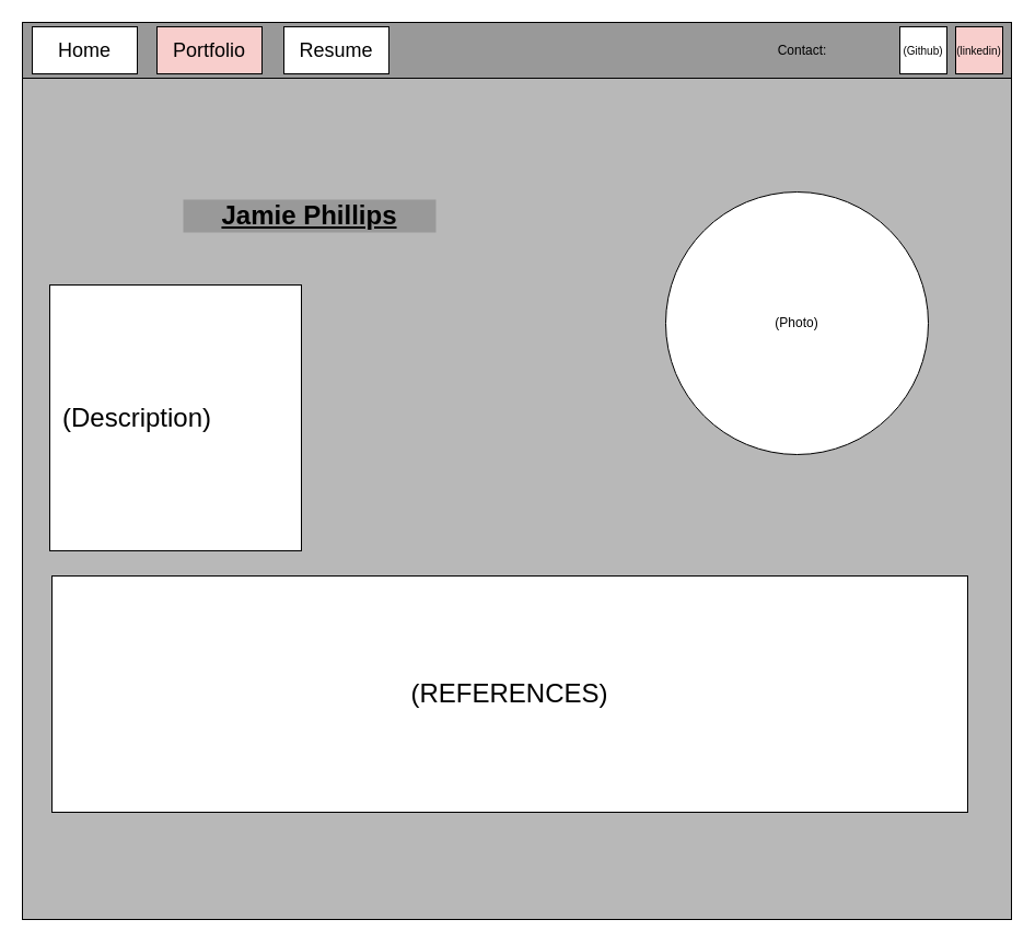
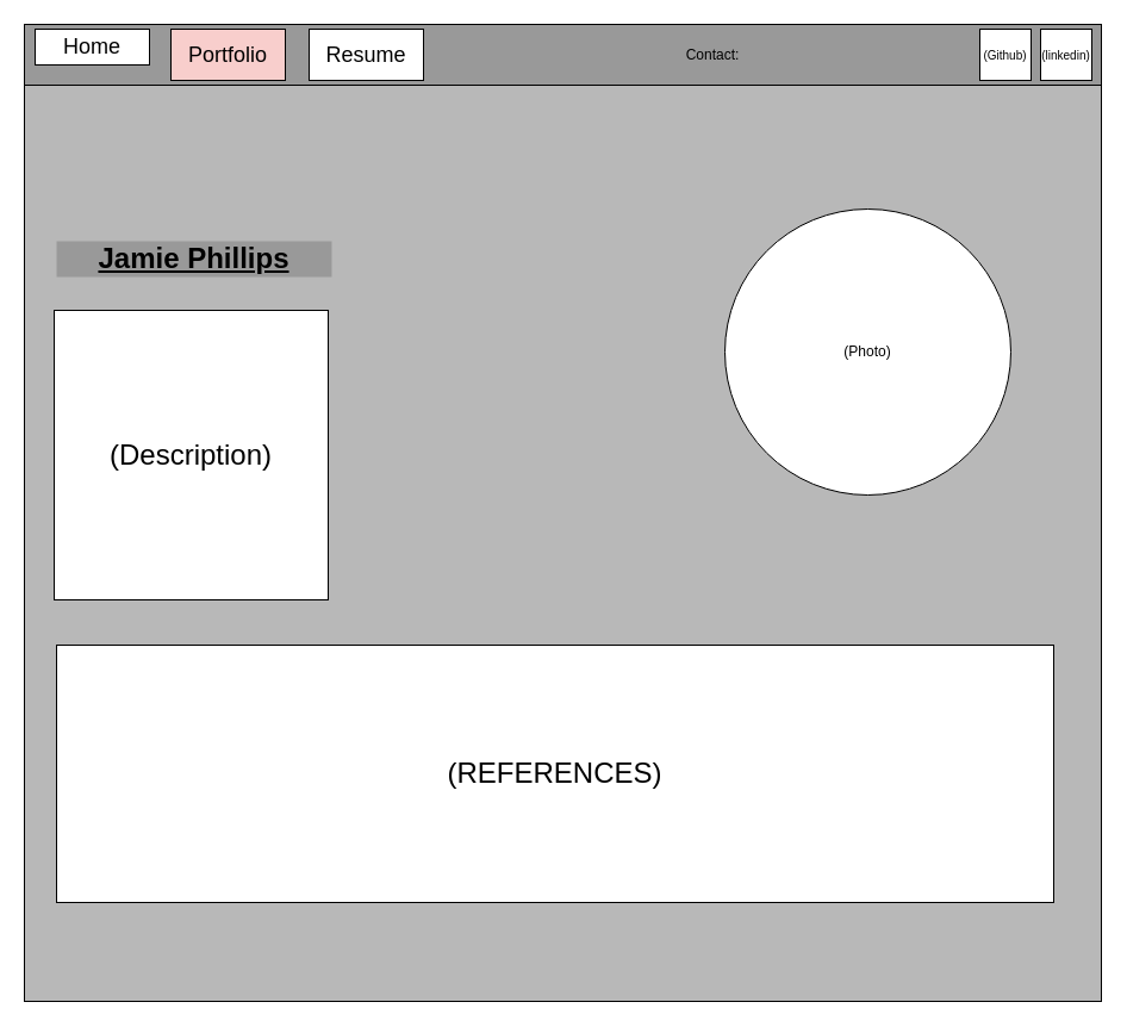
- <mxCell id="6" value="&lt;font style=&quot;font-size: 18px;&quot;&gt;Home&lt;/font&gt;" style="rounded=0;whiteSpace=wrap;html=1;" vertex="1" parent="1"><mxGeometry x="29" y="24" width="96" height="43" as="geometry" /></mxCell>
+ <mxCell id="6" value="&lt;font style=&quot;font-size: 18px;&quot;&gt;Home&lt;/font&gt;" style="rounded=0;whiteSpace=wrap;html=1;" vertex="1" parent="1"><mxGeometry x="29" y="24" width="96" height="30" as="geometry" /></mxCell>
- <mxCell id="5" value="Contact:" style="text;html=1;strokeColor=none;fillColor=none;align=center;verticalAlign=middle;whiteSpace=wrap;rounded=0;" vertex="1" parent="1"><mxGeometry x="703" y="30.5" width="60" height="30" as="geometry" /></mxCell>
+ <mxCell id="5" value="Contact:" style="text;html=1;strokeColor=none;fillColor=none;align=center;verticalAlign=middle;whiteSpace=wrap;rounded=0;" vertex="1" parent="1"><mxGeometry x="568" y="30.5" width="60" height="30" as="geometry" /></mxCell>
- <mxCell id="3" value="&lt;font style=&quot;font-size: 10px;&quot;&gt;(linkedin)&lt;/font&gt;" style="rounded=0;whiteSpace=wrap;html=1;fillColor=#f8cecc;" vertex="1" parent="1"><mxGeometry x="873" y="24" width="43" height="43" as="geometry" /></mxCell>
+ <mxCell id="3" value="&lt;font style=&quot;font-size: 10px;&quot;&gt;(linkedin)&lt;/font&gt;" style="rounded=0;whiteSpace=wrap;html=1;" vertex="1" parent="1"><mxGeometry x="873" y="24" width="43" height="43" as="geometry" /></mxCell>
- <mxCell id="10" value="&lt;h2&gt;&lt;font style=&quot;font-size: 24px;&quot;&gt;&lt;u&gt;Jamie Phillips&lt;/u&gt;&lt;/font&gt;&lt;/h2&gt;" style="text;html=1;strokeColor=none;fillColor=#999999;align=center;verticalAlign=middle;whiteSpace=wrap;rounded=0;" vertex="1" parent="1"><mxGeometry x="167" y="182" width="231" height="30" as="geometry" /></mxCell>
+ <mxCell id="10" value="&lt;h2&gt;&lt;font style=&quot;font-size: 24px;&quot;&gt;&lt;u&gt;Jamie Phillips&lt;/u&gt;&lt;/font&gt;&lt;/h2&gt;" style="text;html=1;strokeColor=none;fillColor=#999999;align=center;verticalAlign=middle;whiteSpace=wrap;rounded=0;" vertex="1" parent="1"><mxGeometry x="47" y="202" width="231" height="30" as="geometry" /></mxCell>
- <mxCell id="12" value="&lt;font style=&quot;font-size: 24px;&quot;&gt;(Description)&lt;/font&gt;" style="text;html=1;strokeColor=none;fillColor=none;align=center;verticalAlign=middle;whiteSpace=wrap;rounded=0;" vertex="1" parent="1"><mxGeometry x="86" y="280" width="78" height="203" as="geometry" /></mxCell>
+ <mxCell id="12" value="&lt;font style=&quot;font-size: 24px;&quot;&gt;(Description)&lt;/font&gt;" style="text;html=1;strokeColor=none;fillColor=none;align=center;verticalAlign=middle;whiteSpace=wrap;rounded=0;" vertex="1" parent="1"><mxGeometry x="121" y="280" width="78" height="203" as="geometry" /></mxCell>
- <mxCell id="14" value="&lt;font style=&quot;font-size: 24px;&quot;&gt;(REFERENCES)&lt;/font&gt;" style="rounded=0;whiteSpace=wrap;html=1;" vertex="1" parent="1"><mxGeometry x="47" y="526" width="837" height="216" as="geometry" /></mxCell>
+ <mxCell id="14" value="&lt;font style=&quot;font-size: 24px;&quot;&gt;(REFERENCES)&lt;/font&gt;" style="rounded=0;whiteSpace=wrap;html=1;" vertex="1" parent="1"><mxGeometry x="47" y="541" width="837" height="216" as="geometry" /></mxCell>
